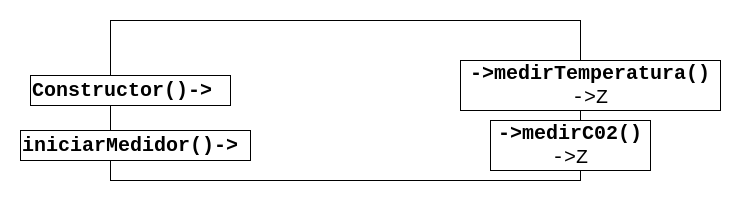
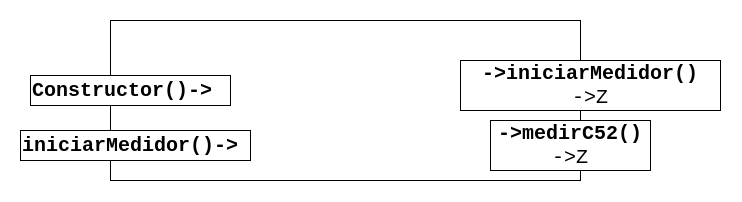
- <mxCell id="6" value="&lt;b&gt;-&amp;gt;medirTemperatura()&lt;br&gt;&lt;/b&gt;-&amp;gt;Z" style="rounded=0;whiteSpace=wrap;html=1;fontFamily=Courier New;fontSize=20;align=center;fontStyle=0;autosize=1;" parent="1" vertex="1"><mxGeometry x="460" y="60" width="260" height="50" as="geometry" /></mxCell>
+ <mxCell id="6" value="&lt;b&gt;-&amp;gt;iniciarMedidor()&lt;br&gt;&lt;/b&gt;-&amp;gt;Z" style="rounded=0;whiteSpace=wrap;html=1;fontFamily=Courier New;fontSize=20;align=center;fontStyle=0;autosize=1;" parent="1" vertex="1"><mxGeometry x="460" y="60" width="260" height="50" as="geometry" /></mxCell>
- <mxCell id="5" value="&lt;b&gt;-&amp;gt;medirC02()&lt;br&gt;&lt;/b&gt;-&amp;gt;Z" style="rounded=0;whiteSpace=wrap;html=1;fontFamily=Courier New;fontSize=20;align=center;fontStyle=0;autosize=1;" parent="1" vertex="1"><mxGeometry x="490" y="120" width="160" height="50" as="geometry" /></mxCell>
+ <mxCell id="5" value="&lt;b&gt;-&amp;gt;medirC52()&lt;br&gt;&lt;/b&gt;-&amp;gt;Z" style="rounded=0;whiteSpace=wrap;html=1;fontFamily=Courier New;fontSize=20;align=center;fontStyle=0;autosize=1;" parent="1" vertex="1"><mxGeometry x="490" y="120" width="160" height="50" as="geometry" /></mxCell>
